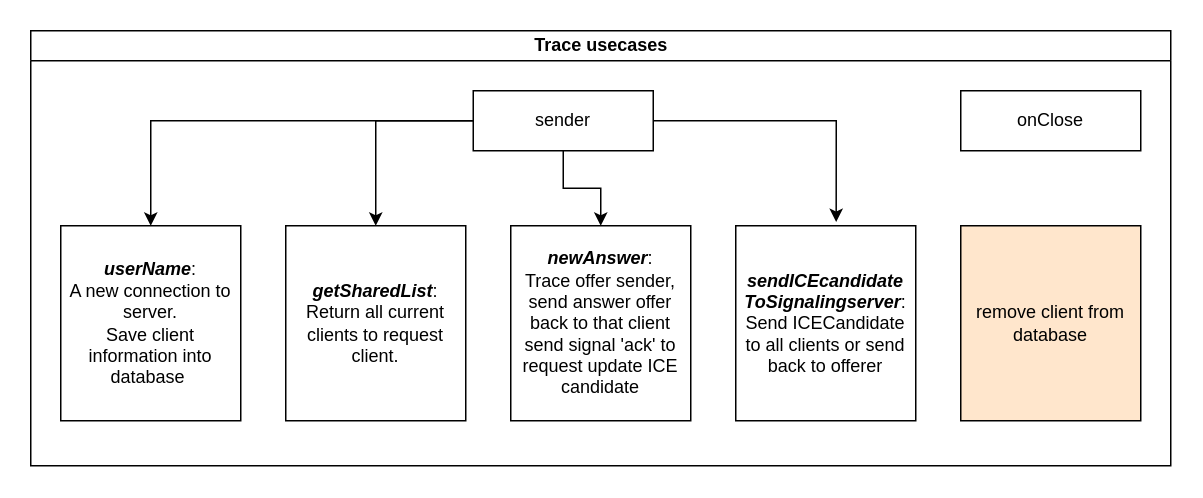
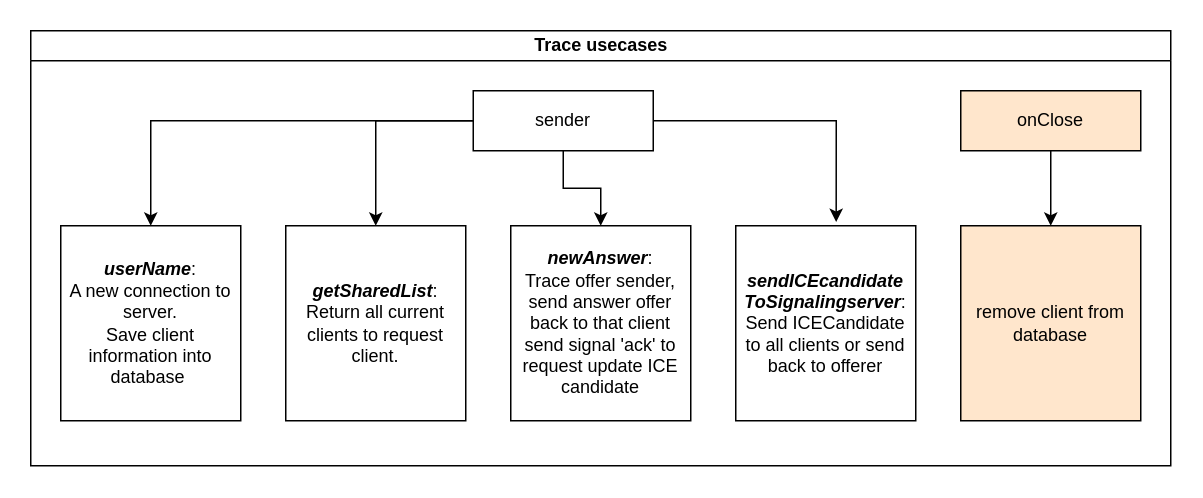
- <mxCell id="13" value="onClose" style="rounded=0;whiteSpace=wrap;html=1;" vertex="1" parent="2"><mxGeometry x="620" y="40" width="120" height="40" as="geometry" /></mxCell>
+ <mxCell id="13" value="onClose" style="rounded=0;whiteSpace=wrap;html=1;fillColor=#ffe6cc;" vertex="1" parent="2"><mxGeometry x="620" y="40" width="120" height="40" as="geometry" /></mxCell>
+ <mxCell id="12" style="edgeStyle=orthogonalEdgeStyle;rounded=0;orthogonalLoop=1;jettySize=auto;html=1;entryX=0.5;entryY=0;entryDx=0;entryDy=0;" edge="1" parent="2" source="13" target="11"><mxGeometry relative="1" as="geometry" /></mxCell>
